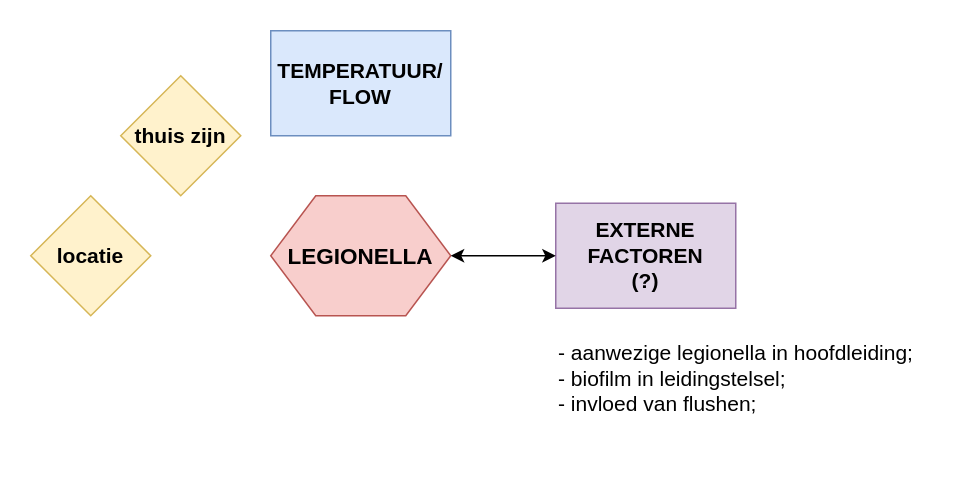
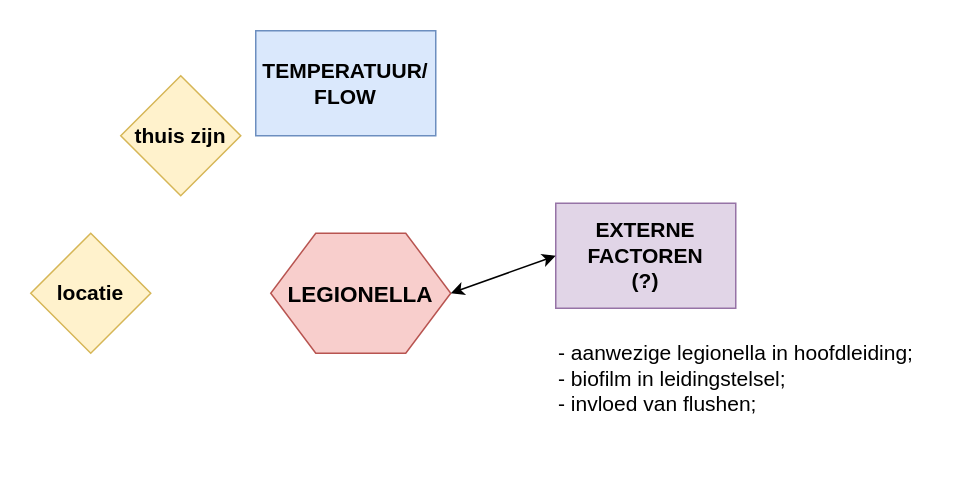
- <mxCell id="3" value="&lt;div style=&quot;font-size: 14px;&quot;&gt;TEMPERATUUR/&lt;/div&gt;&lt;div style=&quot;font-size: 14px;&quot;&gt;FLOW&lt;br style=&quot;font-size: 14px;&quot;&gt;&lt;/div&gt;" style="rounded=0;whiteSpace=wrap;html=1;fontStyle=1;fontSize=14;fillColor=#dae8fc;strokeColor=#6c8ebf;" parent="1" vertex="1"><mxGeometry x="180" y="20" width="120" height="70" as="geometry" /></mxCell>
+ <mxCell id="3" value="&lt;div style=&quot;font-size: 14px;&quot;&gt;TEMPERATUUR/&lt;/div&gt;&lt;div style=&quot;font-size: 14px;&quot;&gt;FLOW&lt;br style=&quot;font-size: 14px;&quot;&gt;&lt;/div&gt;" style="rounded=0;whiteSpace=wrap;html=1;fontStyle=1;fontSize=14;fillColor=#dae8fc;strokeColor=#6c8ebf;" parent="1" vertex="1"><mxGeometry x="170" y="20" width="120" height="70" as="geometry" /></mxCell>
- <mxCell id="8" value="locatie" style="rhombus;whiteSpace=wrap;html=1;fontSize=14;fontStyle=1;fillColor=#fff2cc;strokeColor=#d6b656;" vertex="1" parent="1"><mxGeometry x="20" y="130" width="80" height="80" as="geometry" /></mxCell>
+ <mxCell id="8" value="locatie" style="rhombus;whiteSpace=wrap;html=1;fontSize=14;fontStyle=1;fillColor=#fff2cc;strokeColor=#d6b656;" vertex="1" parent="1"><mxGeometry x="20" y="155" width="80" height="80" as="geometry" /></mxCell>
- <mxCell id="2" value="&lt;font size=&quot;1&quot;&gt;&lt;b style=&quot;font-size: 15px&quot;&gt;LEGIONELLA&lt;/b&gt;&lt;/font&gt;" style="shape=hexagon;perimeter=hexagonPerimeter2;whiteSpace=wrap;html=1;fillColor=#f8cecc;strokeColor=#b85450;" parent="1" vertex="1"><mxGeometry x="180" y="130" width="120" height="80" as="geometry" /></mxCell>
+ <mxCell id="2" value="&lt;font size=&quot;1&quot;&gt;&lt;b style=&quot;font-size: 15px&quot;&gt;LEGIONELLA&lt;/b&gt;&lt;/font&gt;" style="shape=hexagon;perimeter=hexagonPerimeter2;whiteSpace=wrap;html=1;fillColor=#f8cecc;strokeColor=#b85450;" parent="1" vertex="1"><mxGeometry x="180" y="155" width="120" height="80" as="geometry" /></mxCell>
